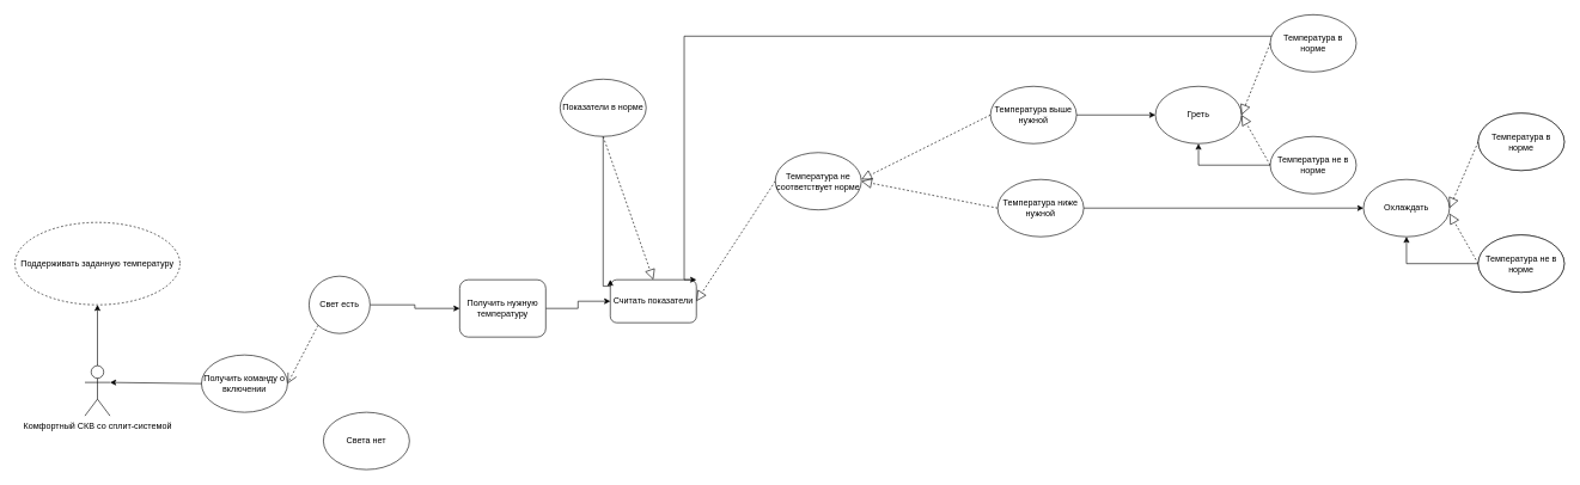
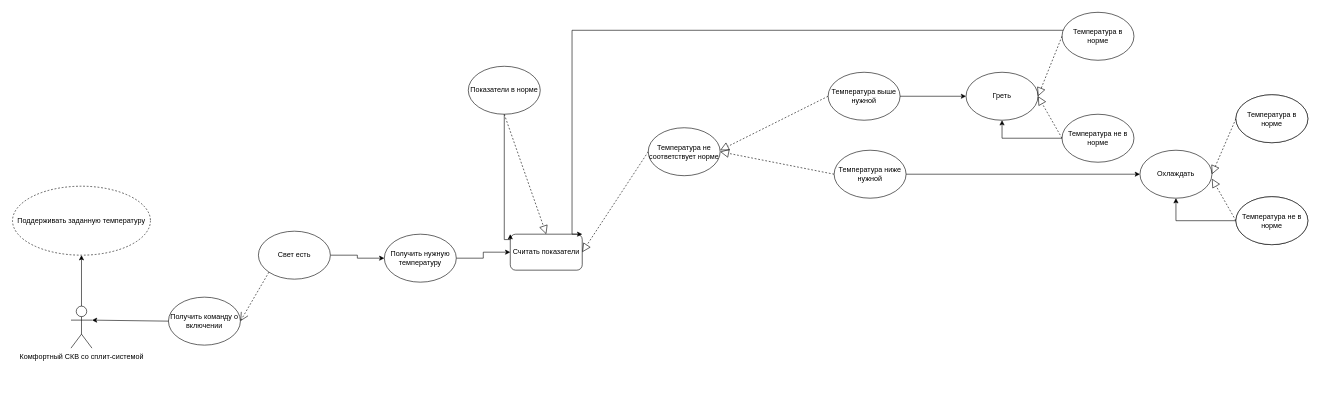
- <mxCell id="36" value="Свет есть" style="ellipse;whiteSpace=wrap;html=1;verticalAlign=middle;" vertex="1" parent="1"><mxGeometry x="430" y="385" width="85" height="80" as="geometry" /></mxCell>
+ <mxCell id="36" value="Свет есть" style="ellipse;whiteSpace=wrap;html=1;verticalAlign=middle;" vertex="1" parent="1"><mxGeometry x="430" y="385" width="120" height="80" as="geometry" /></mxCell>
- <mxCell id="39" value="Получить нужную температуру" style="whiteSpace=wrap;html=1;verticalAlign=middle;rounded=1;" vertex="1" parent="1"><mxGeometry x="640" y="390" width="120" height="80" as="geometry" /></mxCell>
+ <mxCell id="39" value="Получить нужную температуру" style="ellipse;whiteSpace=wrap;html=1;verticalAlign=middle;" vertex="1" parent="1"><mxGeometry x="640" y="390" width="120" height="80" as="geometry" /></mxCell>
- <mxCell id="37" value="Света нет" style="ellipse;whiteSpace=wrap;html=1;verticalAlign=middle;" vertex="1" parent="1"><mxGeometry x="450" y="575" width="120" height="80" as="geometry" /></mxCell>
